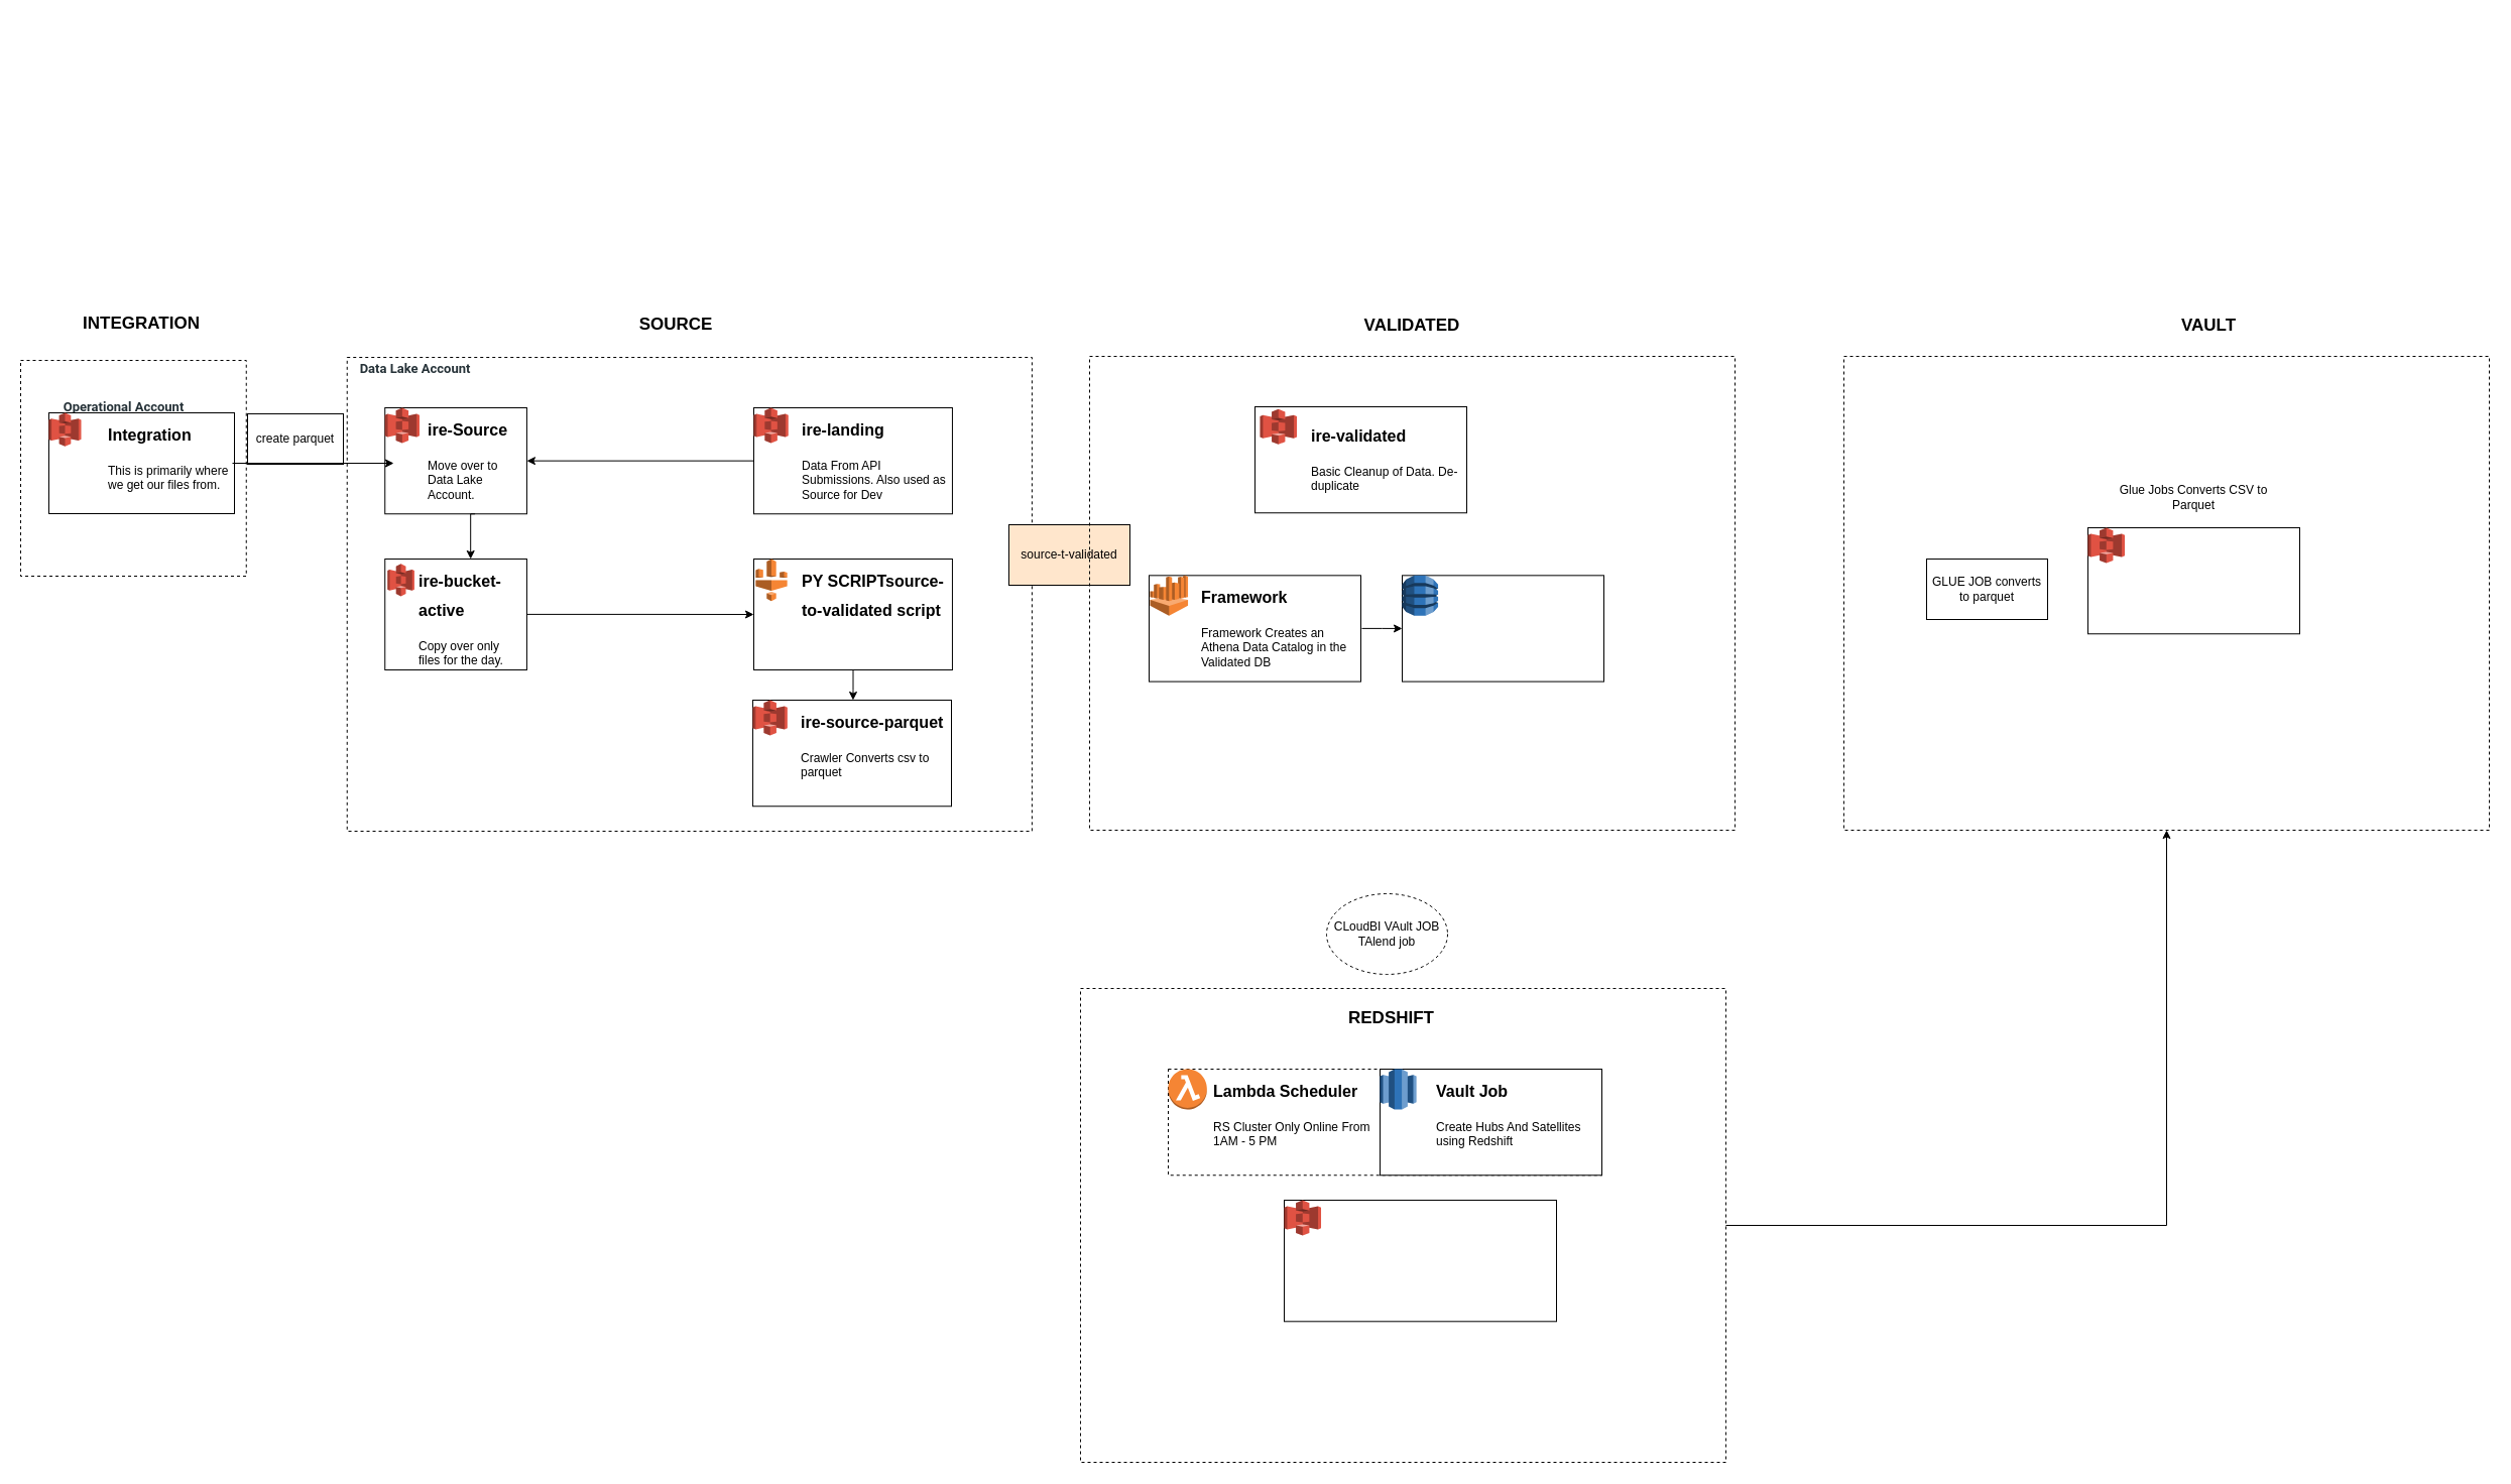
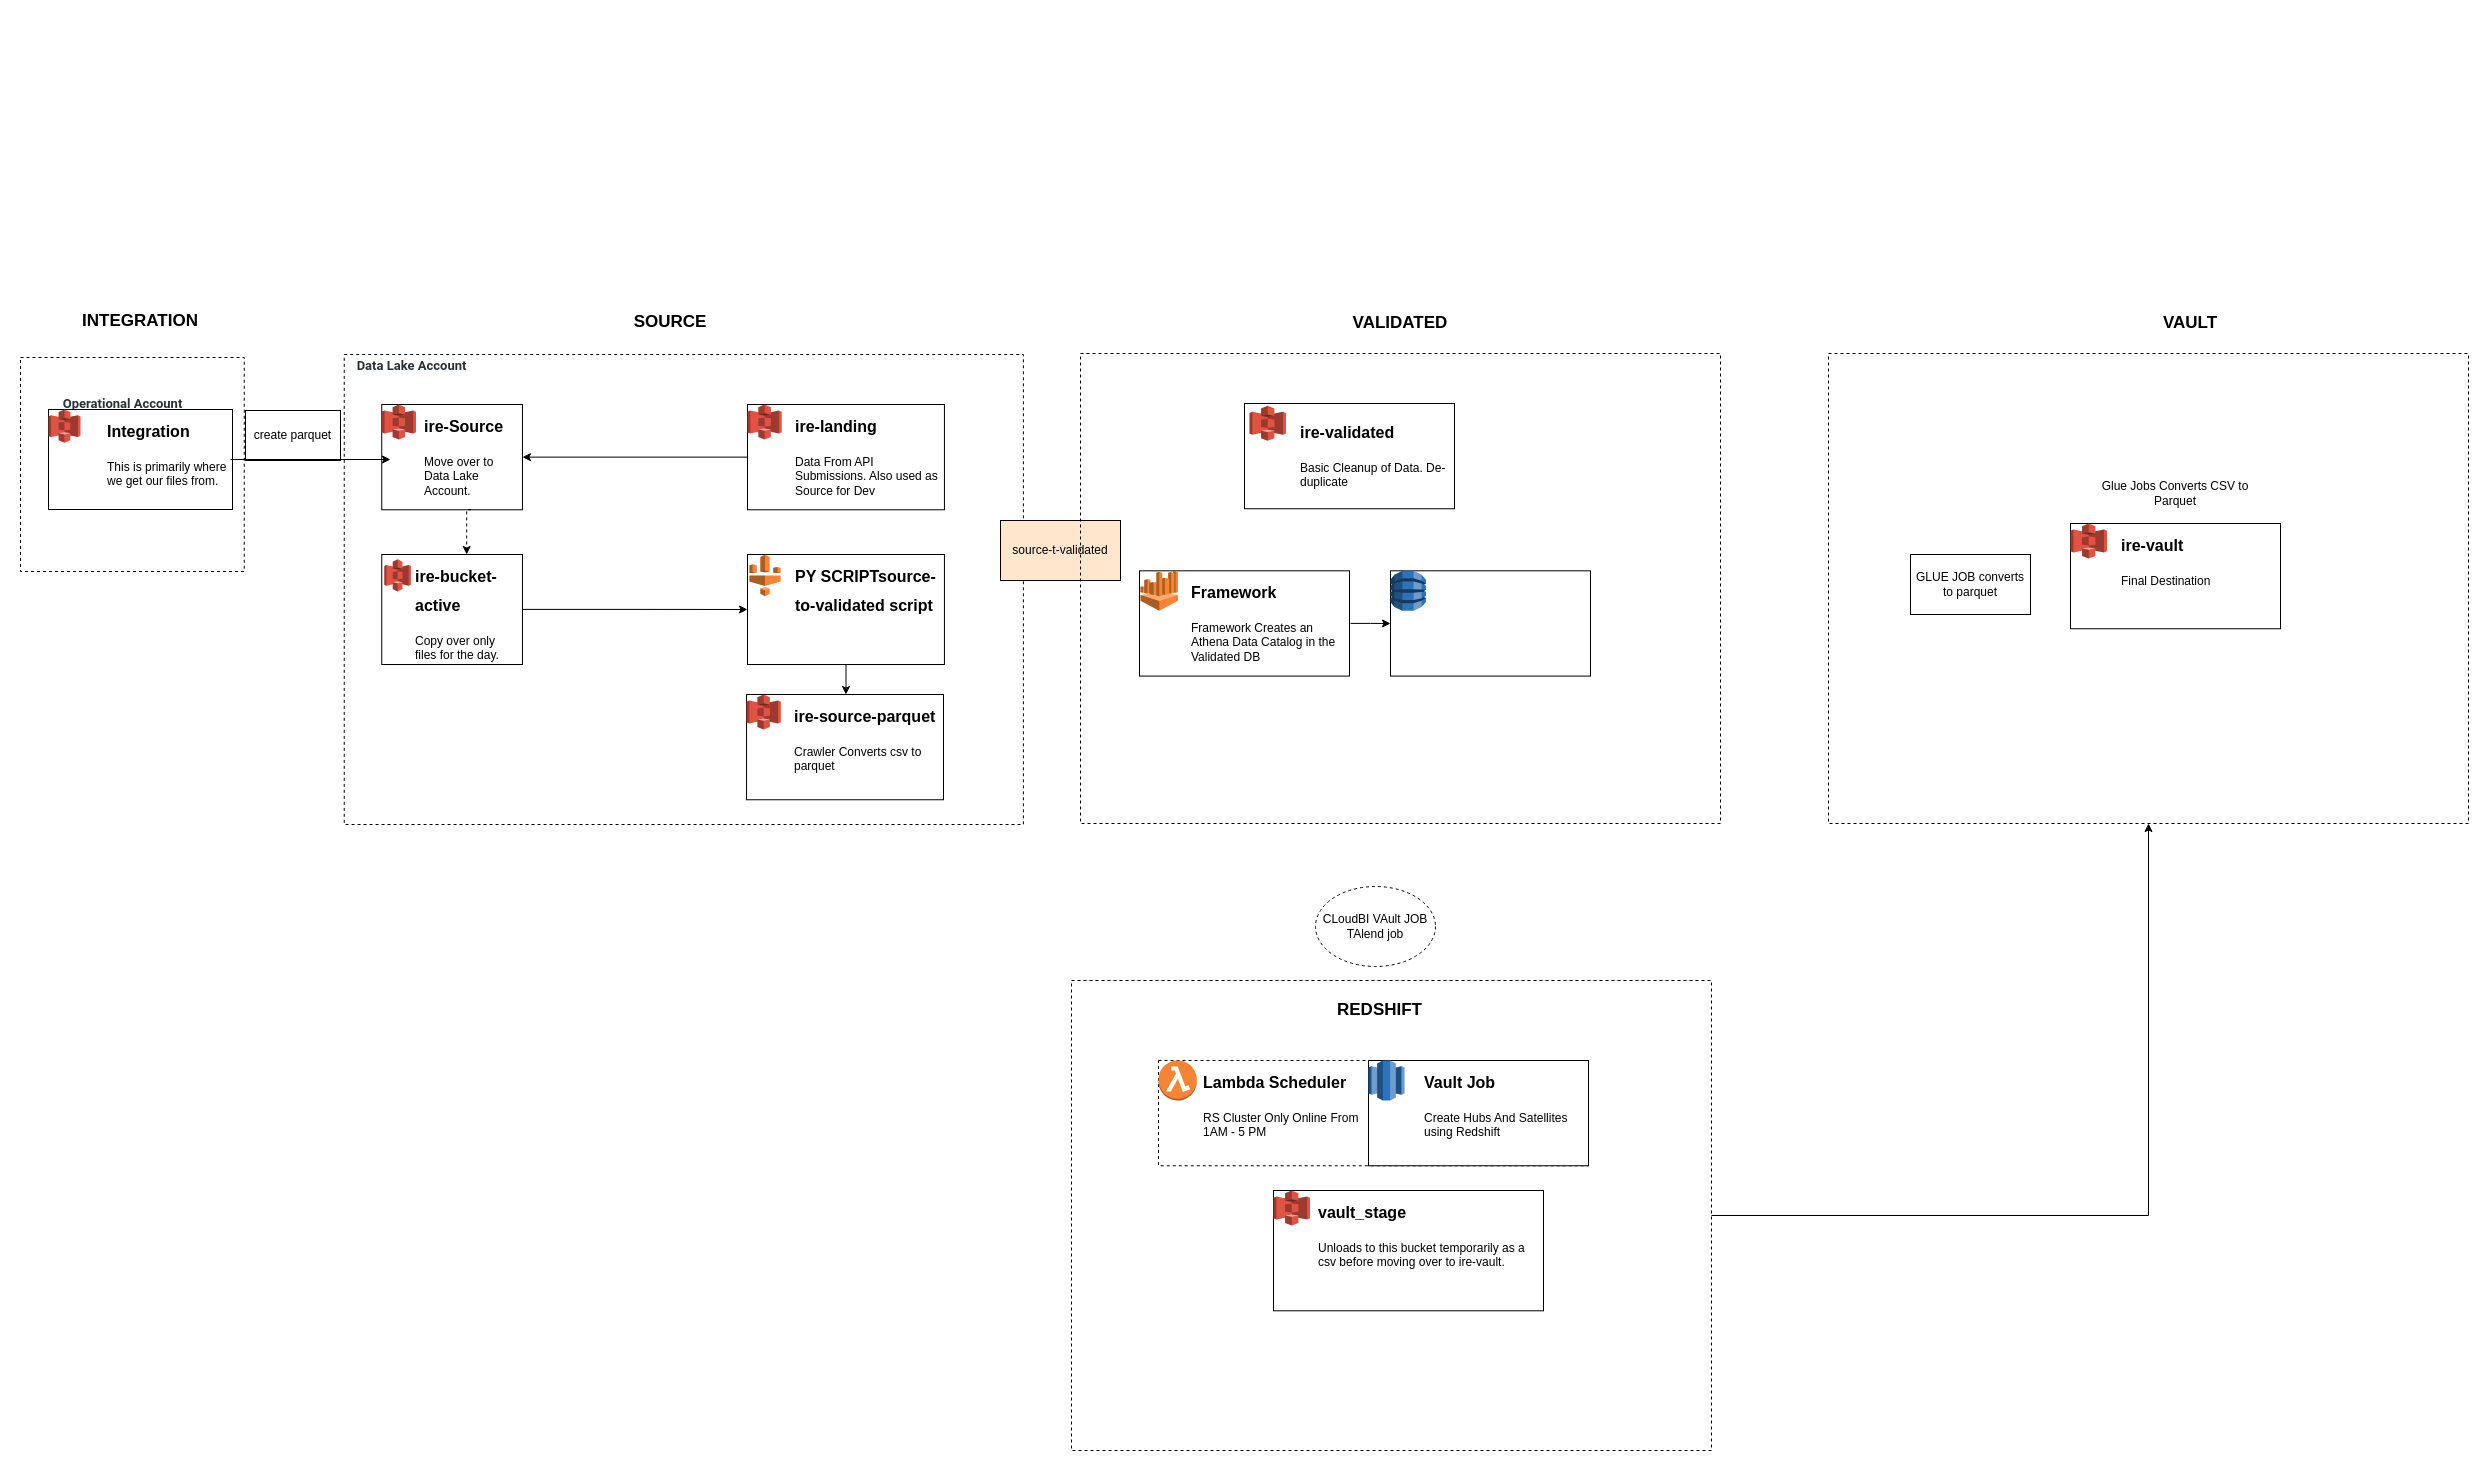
- <mxCell id="11" style="edgeStyle=orthogonalEdgeStyle;rounded=0;orthogonalLoop=1;jettySize=auto;html=1;exitX=0.5;exitY=1;exitDx=0;exitDy=0;entryX=0.5;entryY=0;entryDx=0;entryDy=0;" parent="3" source="12" target="14" edge="1"><mxGeometry relative="1" as="geometry"><Array as="points"><mxPoint x="-176.59" y="489" /></Array></mxGeometry></mxCell>
+ <mxCell id="11" style="edgeStyle=orthogonalEdgeStyle;rounded=0;orthogonalLoop=1;jettySize=auto;html=1;exitX=0.5;exitY=1;exitDx=0;exitDy=0;entryX=0.5;entryY=0;entryDx=0;entryDy=0;dashed=1;" parent="3" source="12" target="14" edge="1"><mxGeometry relative="1" as="geometry"><Array as="points"><mxPoint x="-176.59" y="489" /></Array></mxGeometry></mxCell>
+ <mxCell id="51" value="&lt;h1&gt;&lt;div&gt;&lt;b&gt;&lt;font style=&quot;font-size: 16px&quot;&gt;ire-vault&lt;/font&gt;&lt;/b&gt;&lt;/div&gt;&lt;/h1&gt;&lt;p&gt;Final Destination&lt;/p&gt;" style="text;html=1;strokeColor=none;fillColor=none;spacing=5;spacingTop=-20;whiteSpace=wrap;overflow=hidden;rounded=0;" parent="48" vertex="1"><mxGeometry x="45.652" width="164.348" height="105.263" as="geometry" /></mxCell>
+ <mxCell id="35" value="&lt;h1&gt;&lt;div&gt;&lt;b&gt;&lt;font style=&quot;font-size: 16px&quot;&gt;vault_stage&lt;/font&gt;&lt;/b&gt;&lt;/div&gt;&lt;/h1&gt;&lt;div&gt;Unloads to this bucket temporarily as a csv before moving over to ire-vault.&lt;/div&gt;&lt;div&gt;&lt;br&gt;&lt;/div&gt;&lt;div&gt;&lt;br&gt;&lt;/div&gt;&lt;div&gt;&lt;br&gt;&lt;/div&gt;" style="text;html=1;strokeColor=none;fillColor=none;spacing=5;spacingTop=-20;whiteSpace=wrap;overflow=hidden;rounded=0;" parent="32" vertex="1"><mxGeometry x="40" width="230" height="120" as="geometry" /></mxCell>
